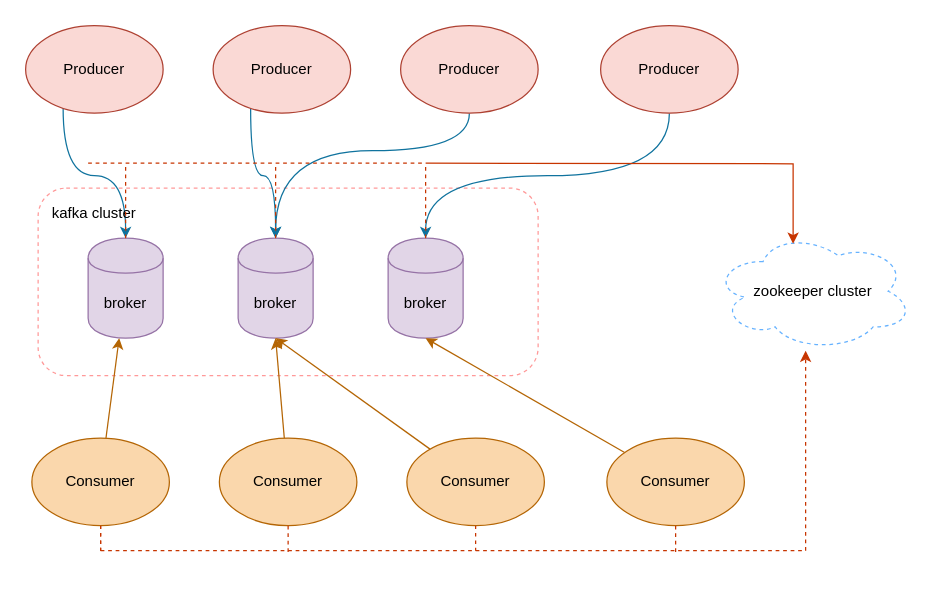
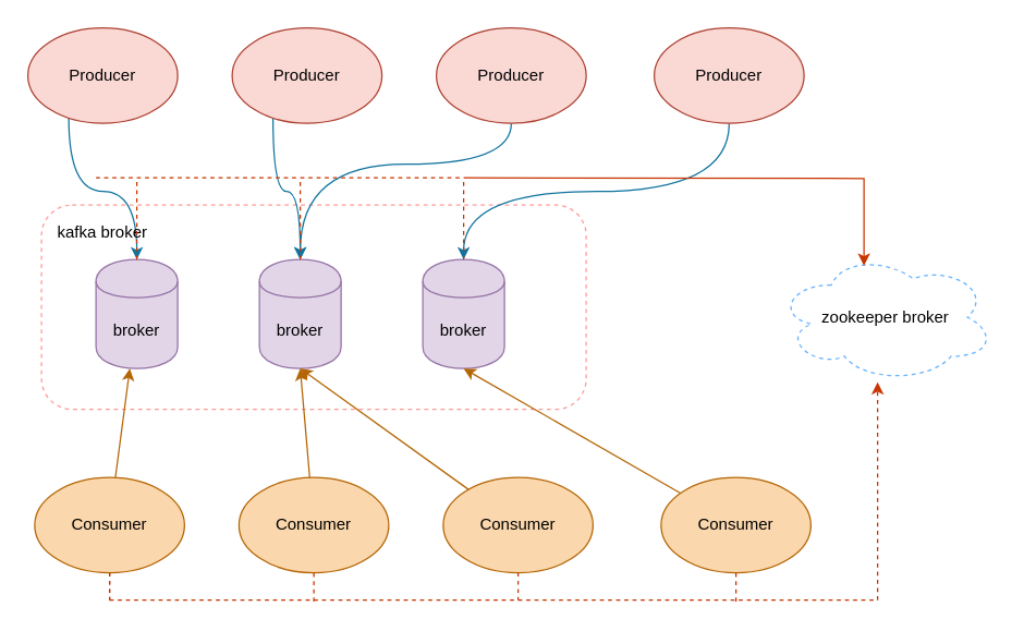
- <mxCell id="12" value="kafka cluster" style="text;html=1;strokeColor=none;fillColor=none;align=center;verticalAlign=middle;whiteSpace=wrap;rounded=0;dashed=1;" parent="1" vertex="1"><mxGeometry x="40" y="160" width="70" height="20" as="geometry" /></mxCell>
+ <mxCell id="12" value="kafka broker" style="text;html=1;strokeColor=none;fillColor=none;align=center;verticalAlign=middle;whiteSpace=wrap;rounded=0;dashed=1;" parent="1" vertex="1"><mxGeometry x="40" y="160" width="70" height="20" as="geometry" /></mxCell>
- <mxCell id="24" value="zookeeper cluster" style="ellipse;shape=cloud;whiteSpace=wrap;html=1;rounded=1;dashed=1;strokeColor=#66B2FF;" parent="1" vertex="1"><mxGeometry x="570" y="185" width="160" height="95" as="geometry" /></mxCell>
+ <mxCell id="24" value="zookeeper broker" style="ellipse;shape=cloud;whiteSpace=wrap;html=1;rounded=1;dashed=1;strokeColor=#66B2FF;" parent="1" vertex="1"><mxGeometry x="570" y="185" width="160" height="95" as="geometry" /></mxCell>
